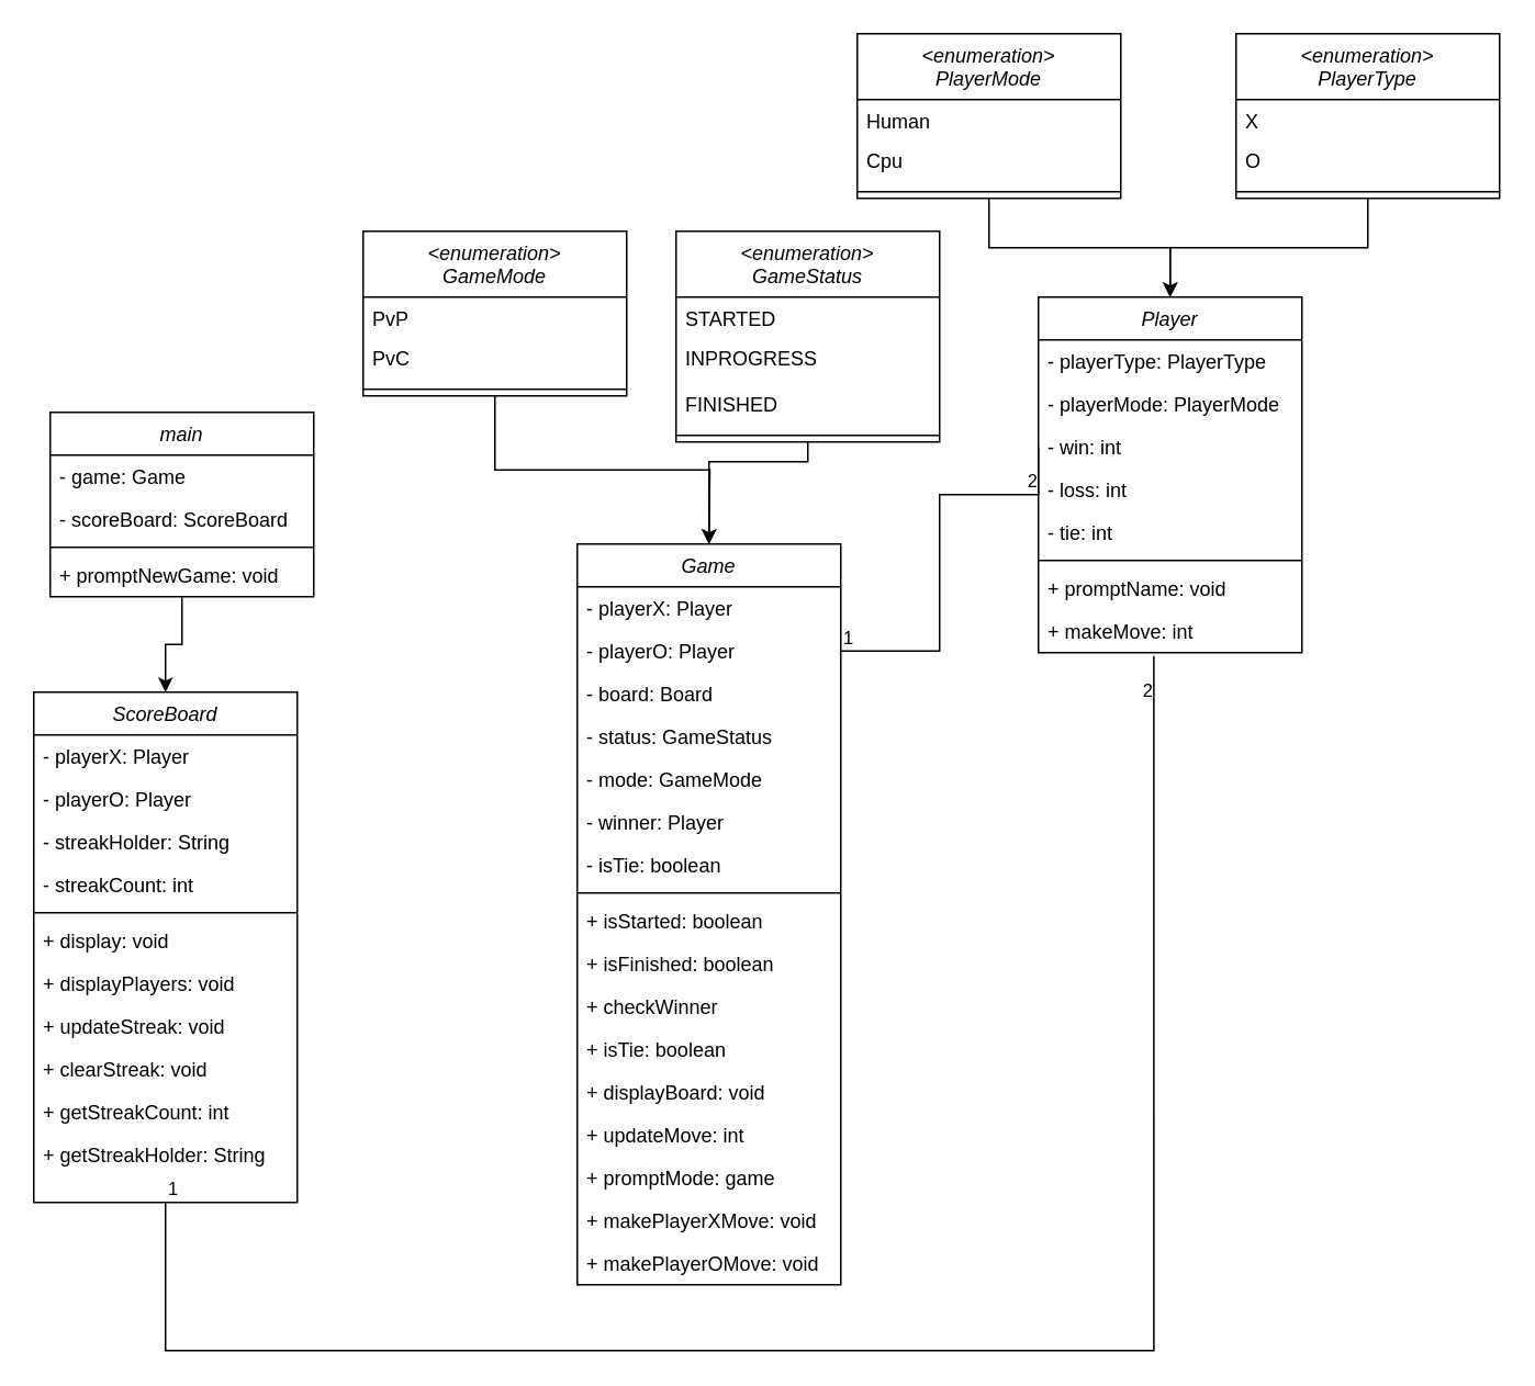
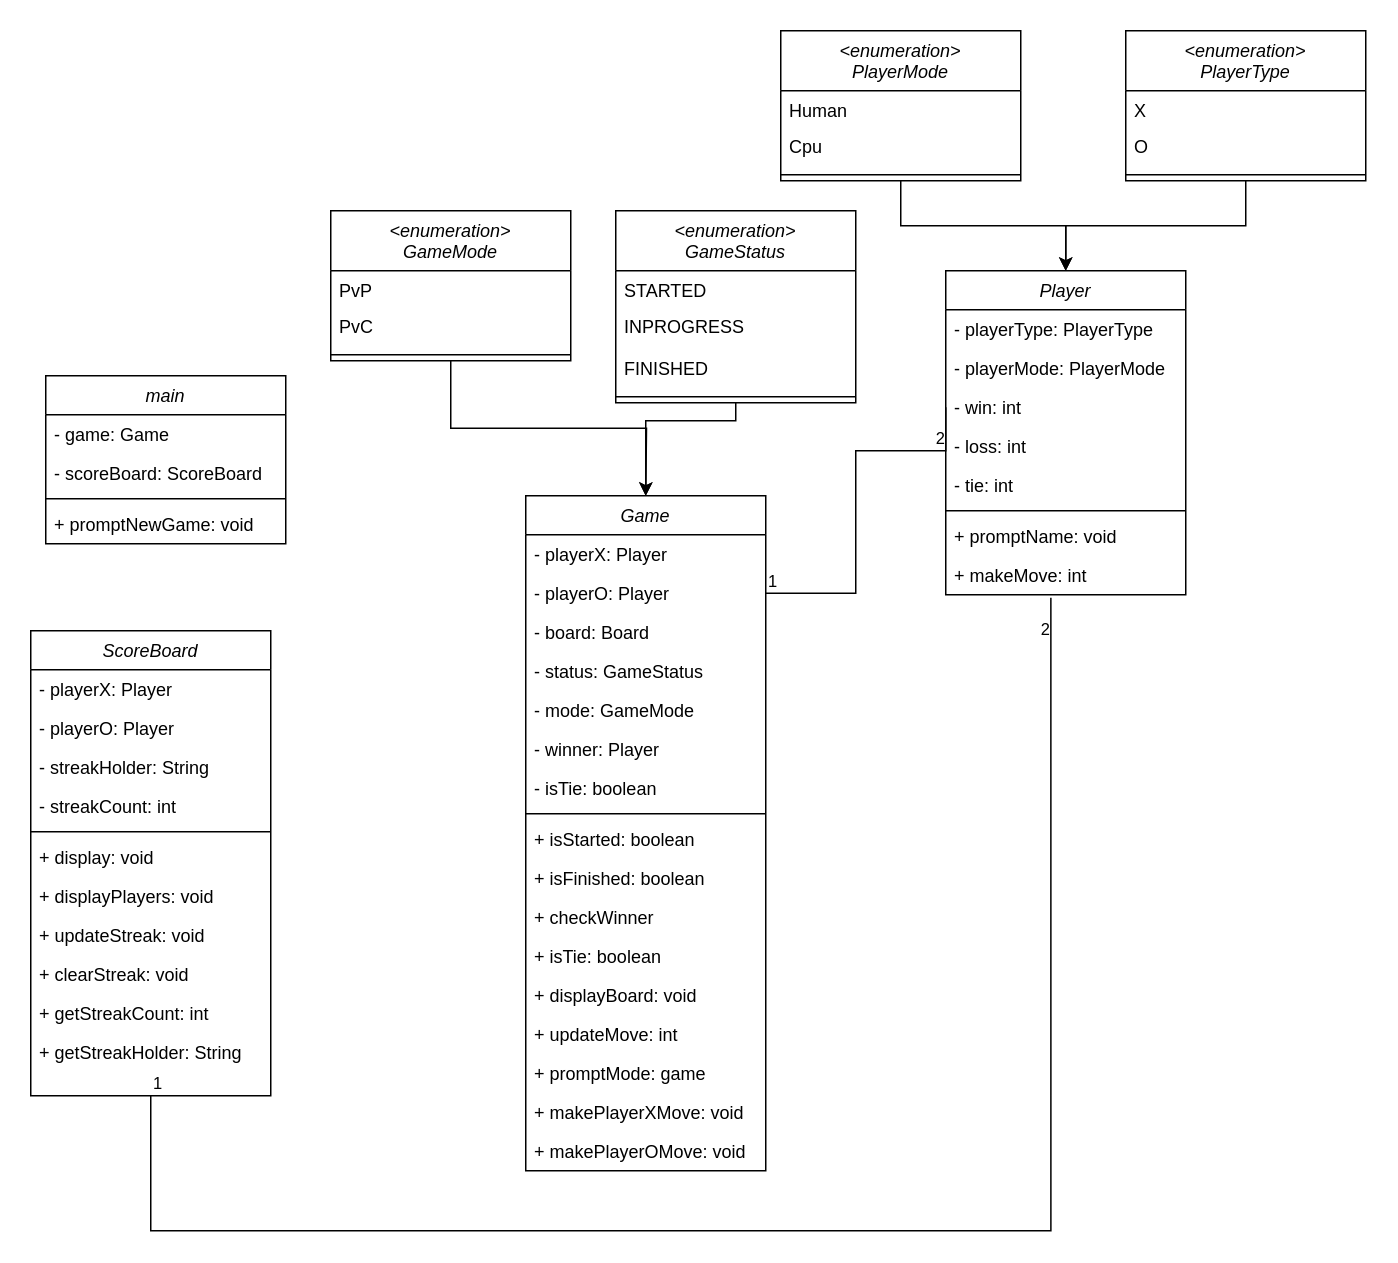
- <mxCell id="2" style="edgeStyle=orthogonalEdgeStyle;rounded=0;orthogonalLoop=1;jettySize=auto;html=1;exitX=0.5;exitY=1;exitDx=0;exitDy=0;entryX=0.5;entryY=0;entryDx=0;entryDy=0;" edge="1" parent="1" source="3" target="56"><mxGeometry relative="1" as="geometry" /></mxCell>
